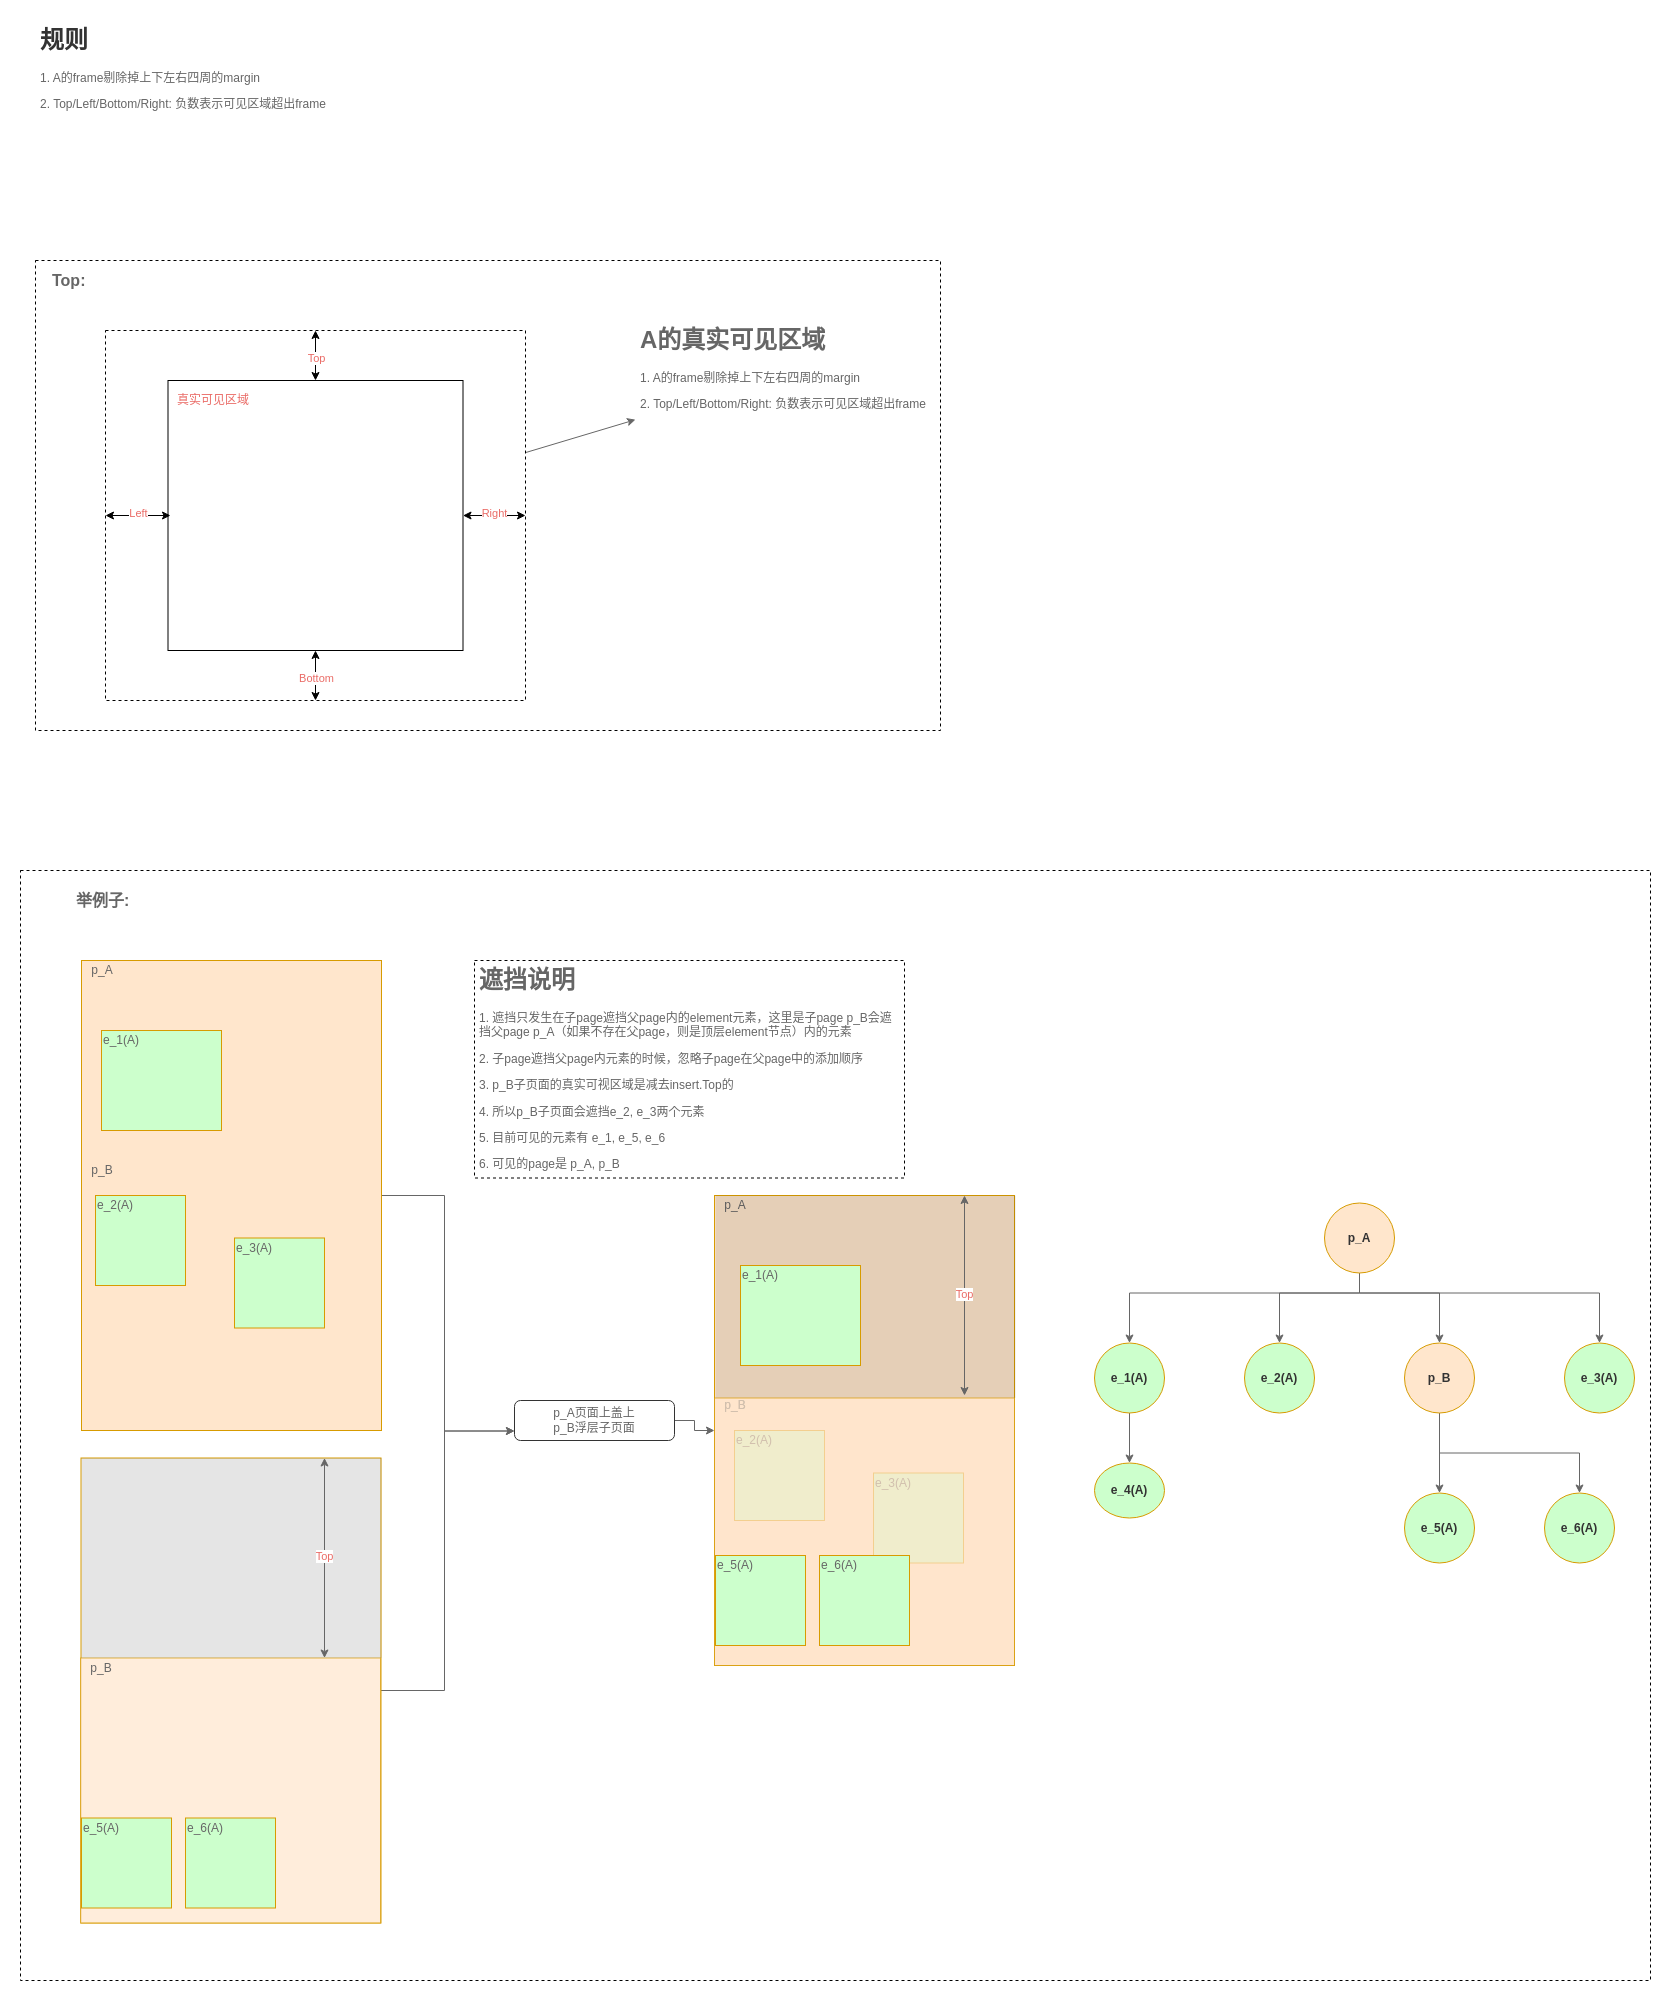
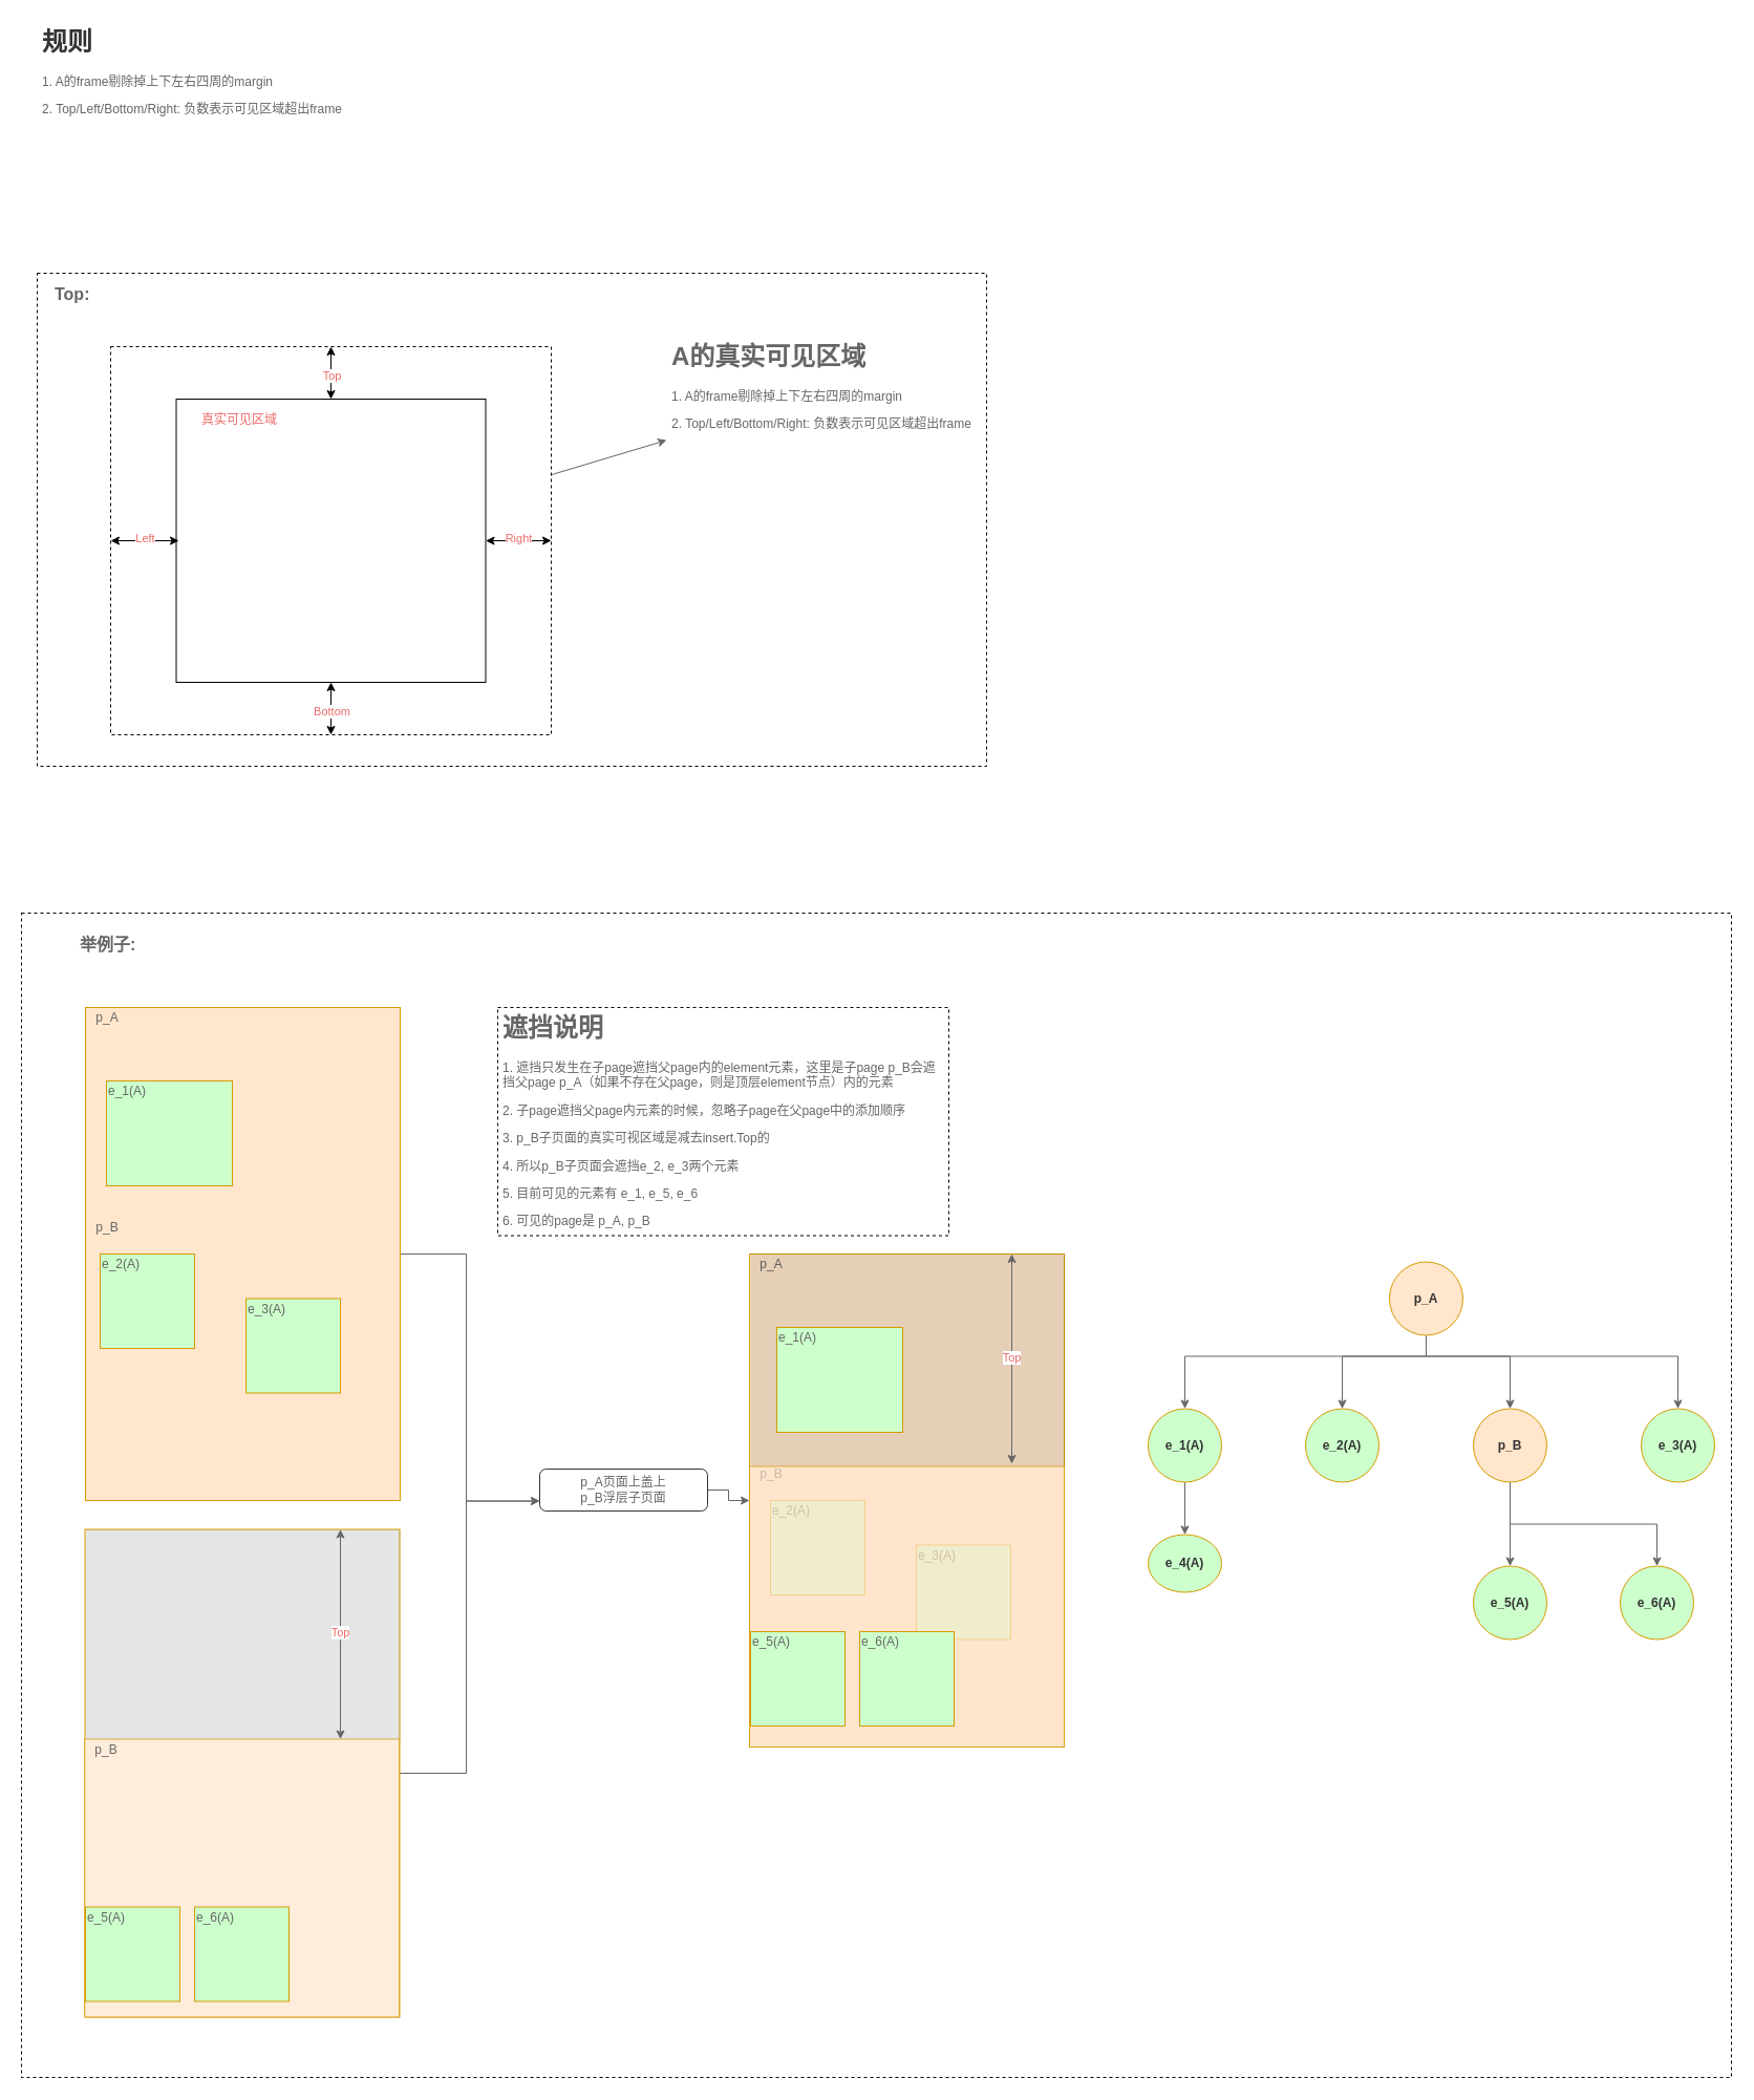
- <mxCell id="72" value="真实可见区域" style="text;html=1;strokeColor=none;fillColor=none;align=left;verticalAlign=middle;whiteSpace=wrap;rounded=0;fontColor=#EA6B66;" parent="1" vertex="1"><mxGeometry x="175" y="390" width="80" height="20" as="geometry" /></mxCell>
+ <mxCell id="72" value="真实可见区域" style="text;html=1;strokeColor=none;fillColor=none;align=left;verticalAlign=middle;whiteSpace=wrap;rounded=0;fontColor=#EA6B66;" parent="1" vertex="1"><mxGeometry x="190" y="390" width="80" height="20" as="geometry" /></mxCell>
